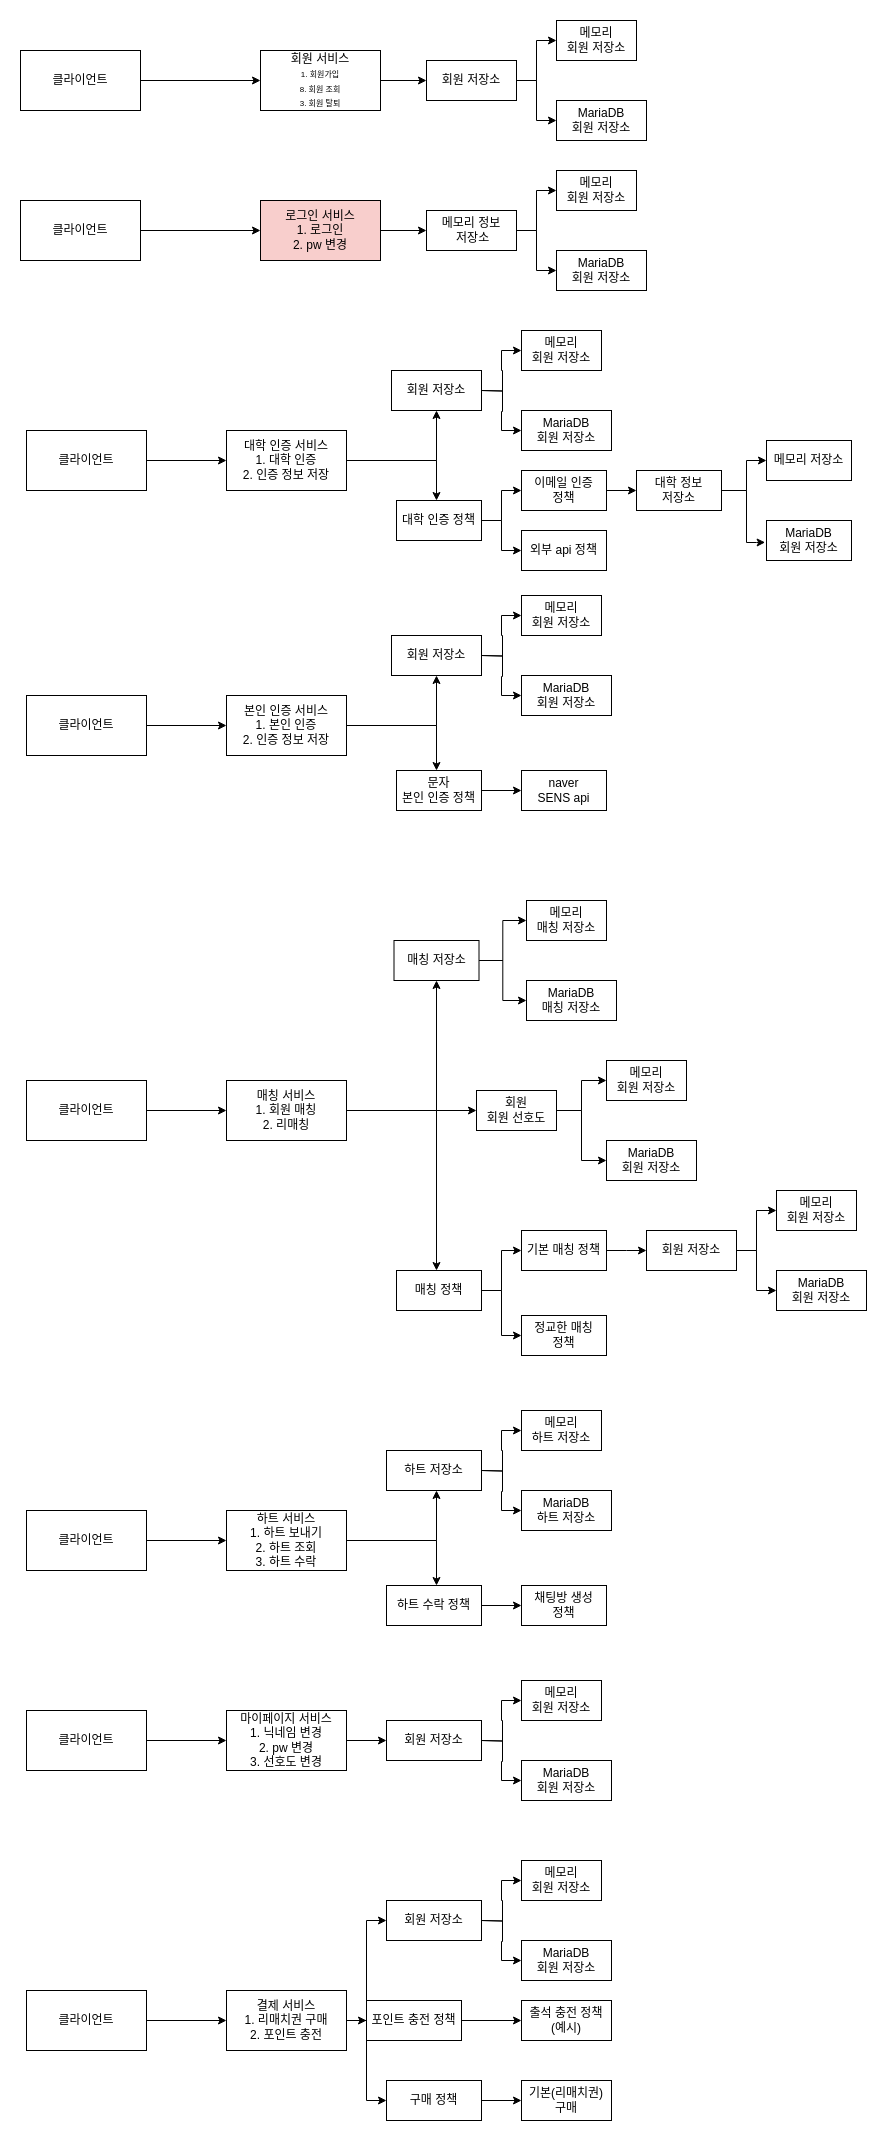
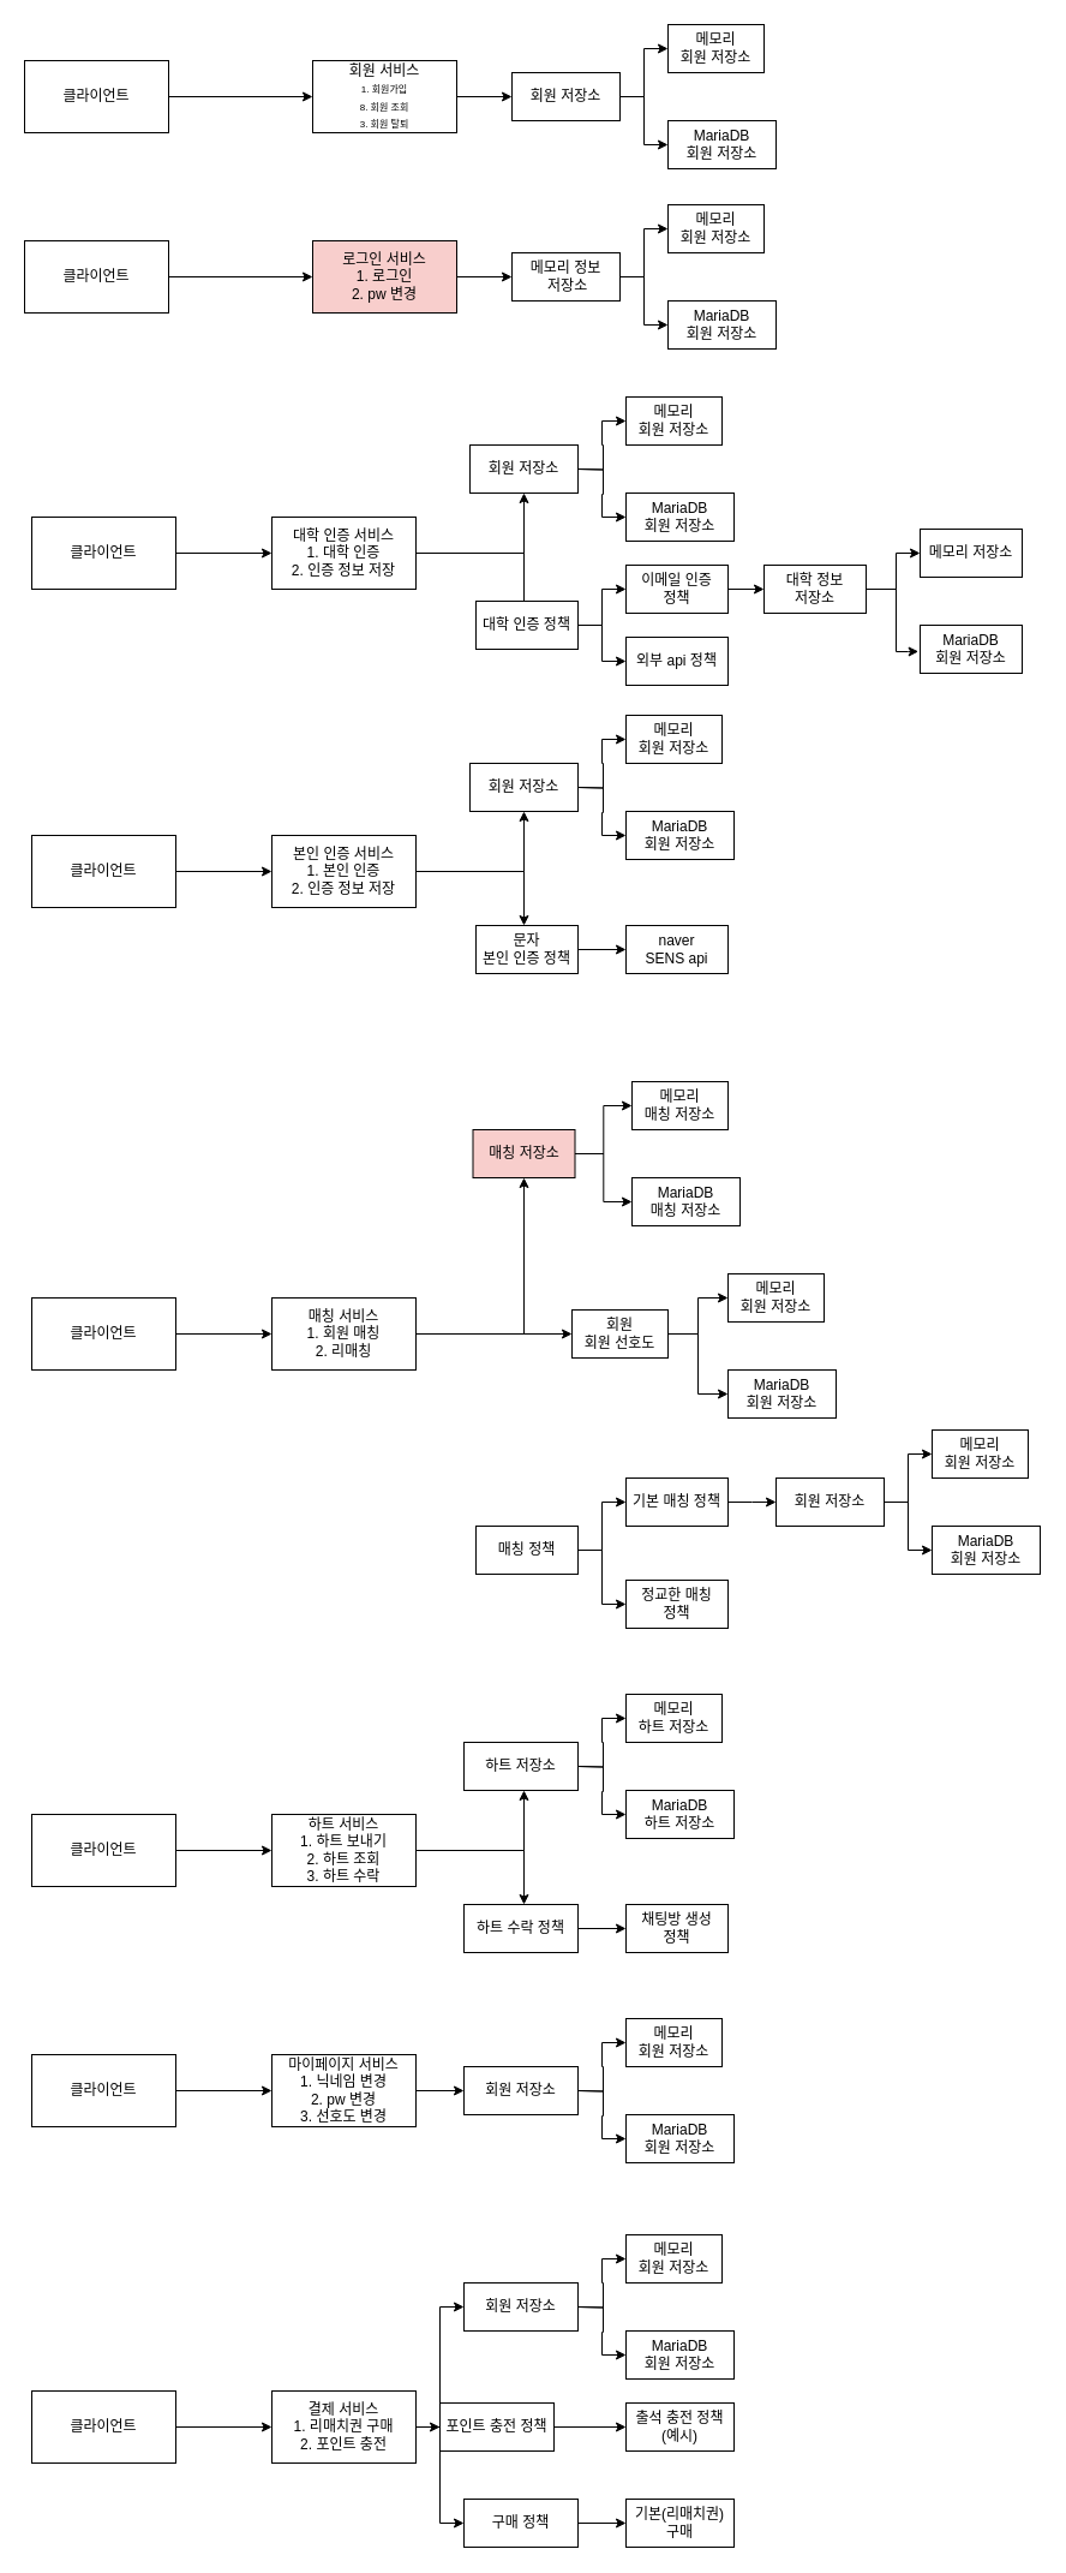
- <mxCell id="22" value="" style="edgeStyle=orthogonalEdgeStyle;rounded=0;orthogonalLoop=1;jettySize=auto;html=1;" parent="1" source="24" target="27" edge="1"><mxGeometry relative="1" as="geometry"><Array as="points"><mxPoint x="436" y="460" /></Array></mxGeometry></mxCell>
+ <mxCell id="22" value="" style="edgeStyle=orthogonalEdgeStyle;rounded=0;orthogonalLoop=1;jettySize=auto;html=1;endArrow=none;" parent="1" source="24" target="27" edge="1"><mxGeometry relative="1" as="geometry"><Array as="points"><mxPoint x="436" y="460" /></Array></mxGeometry></mxCell>
- <mxCell id="68" value="매칭 저장소" style="rounded=0;whiteSpace=wrap;html=1;" vertex="1" parent="1"><mxGeometry x="393.5" y="940" width="85" height="40" as="geometry" /></mxCell>
+ <mxCell id="68" value="매칭 저장소" style="rounded=0;whiteSpace=wrap;html=1;fillColor=#f8cecc;" vertex="1" parent="1"><mxGeometry x="393.5" y="940" width="85" height="40" as="geometry" /></mxCell>
- <mxCell id="56" style="edgeStyle=orthogonalEdgeStyle;rounded=0;orthogonalLoop=1;jettySize=auto;html=1;exitX=1;exitY=0.5;exitDx=0;exitDy=0;" edge="1" parent="1" source="57" target="62"><mxGeometry relative="1" as="geometry"><Array as="points"><mxPoint x="436" y="1110" /></Array></mxGeometry></mxCell>
